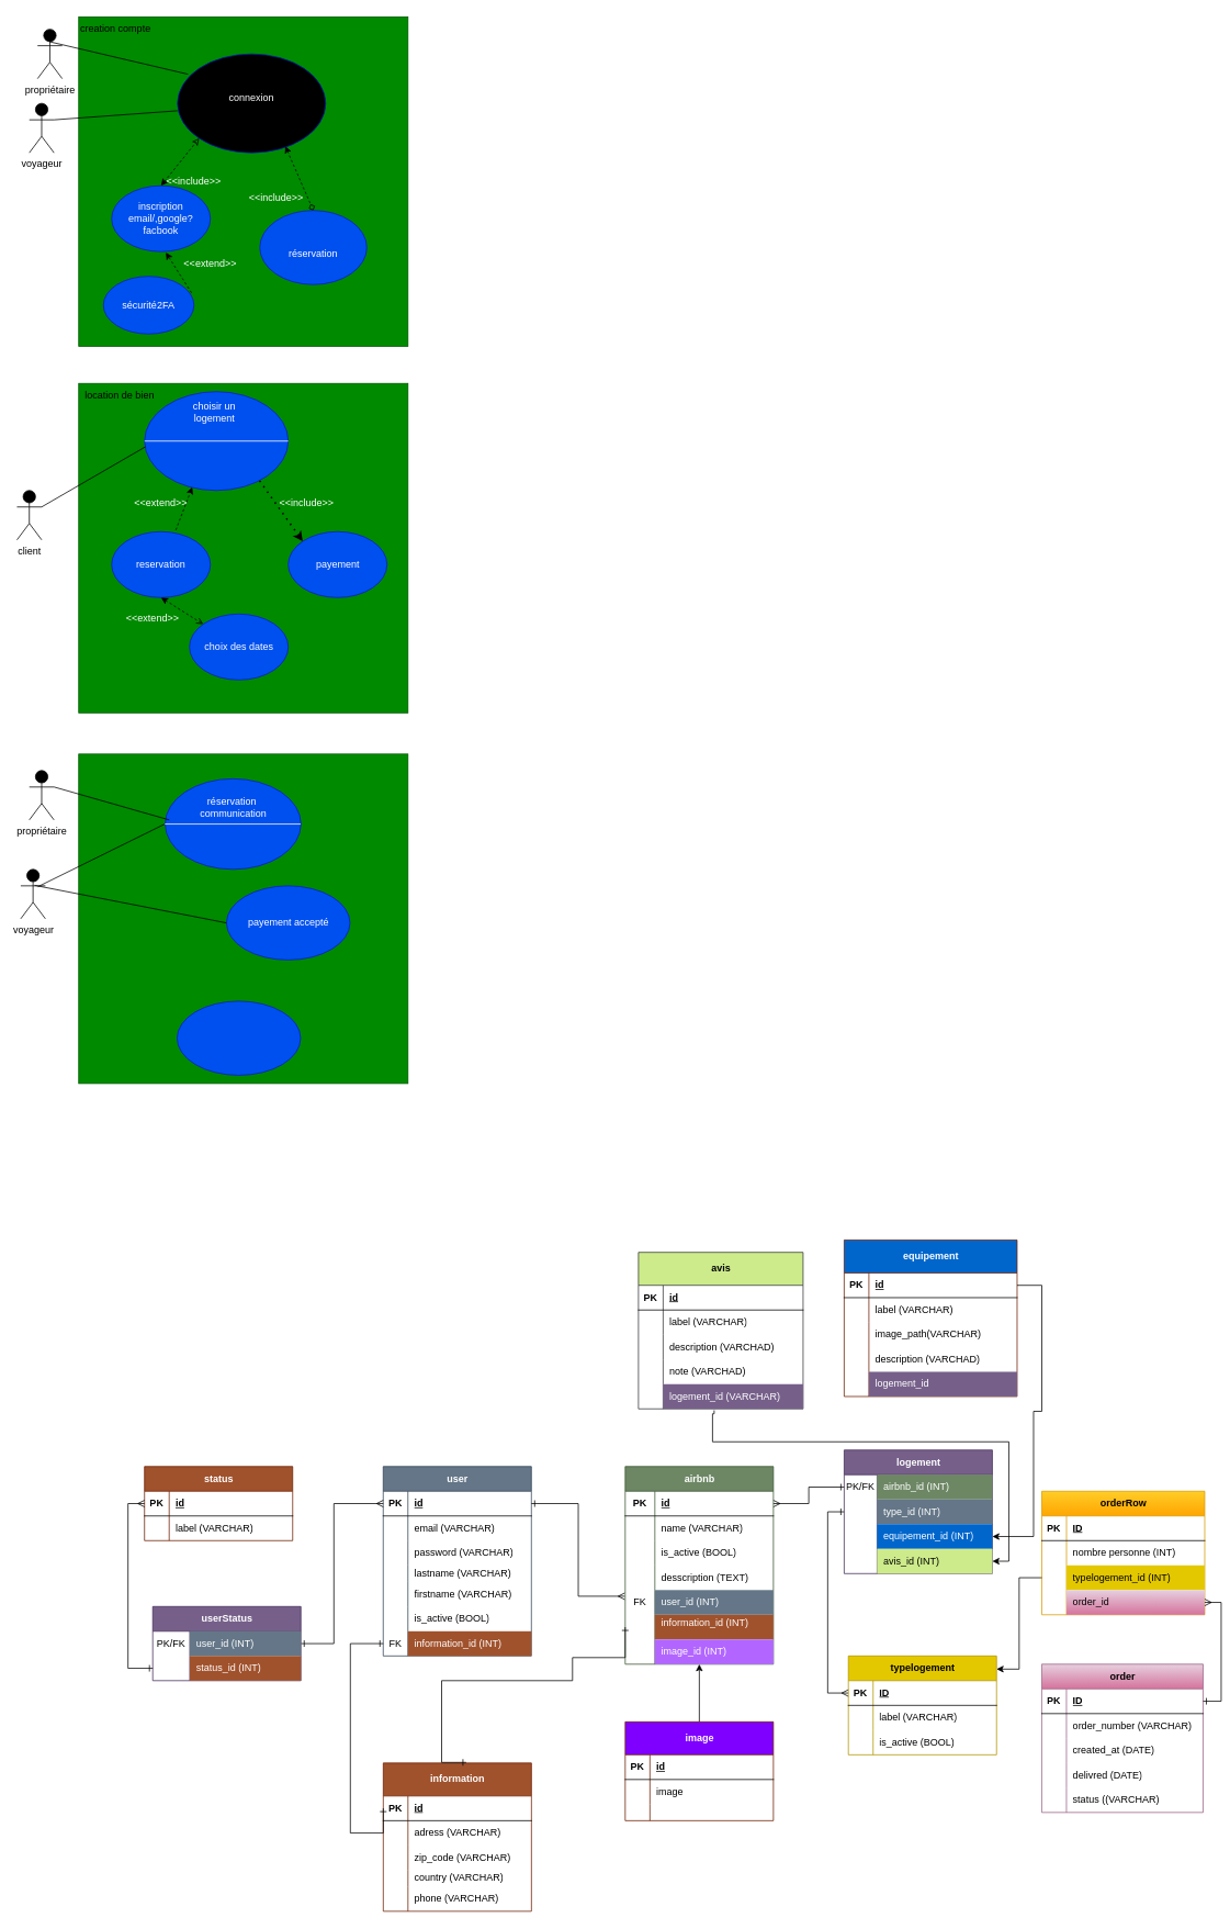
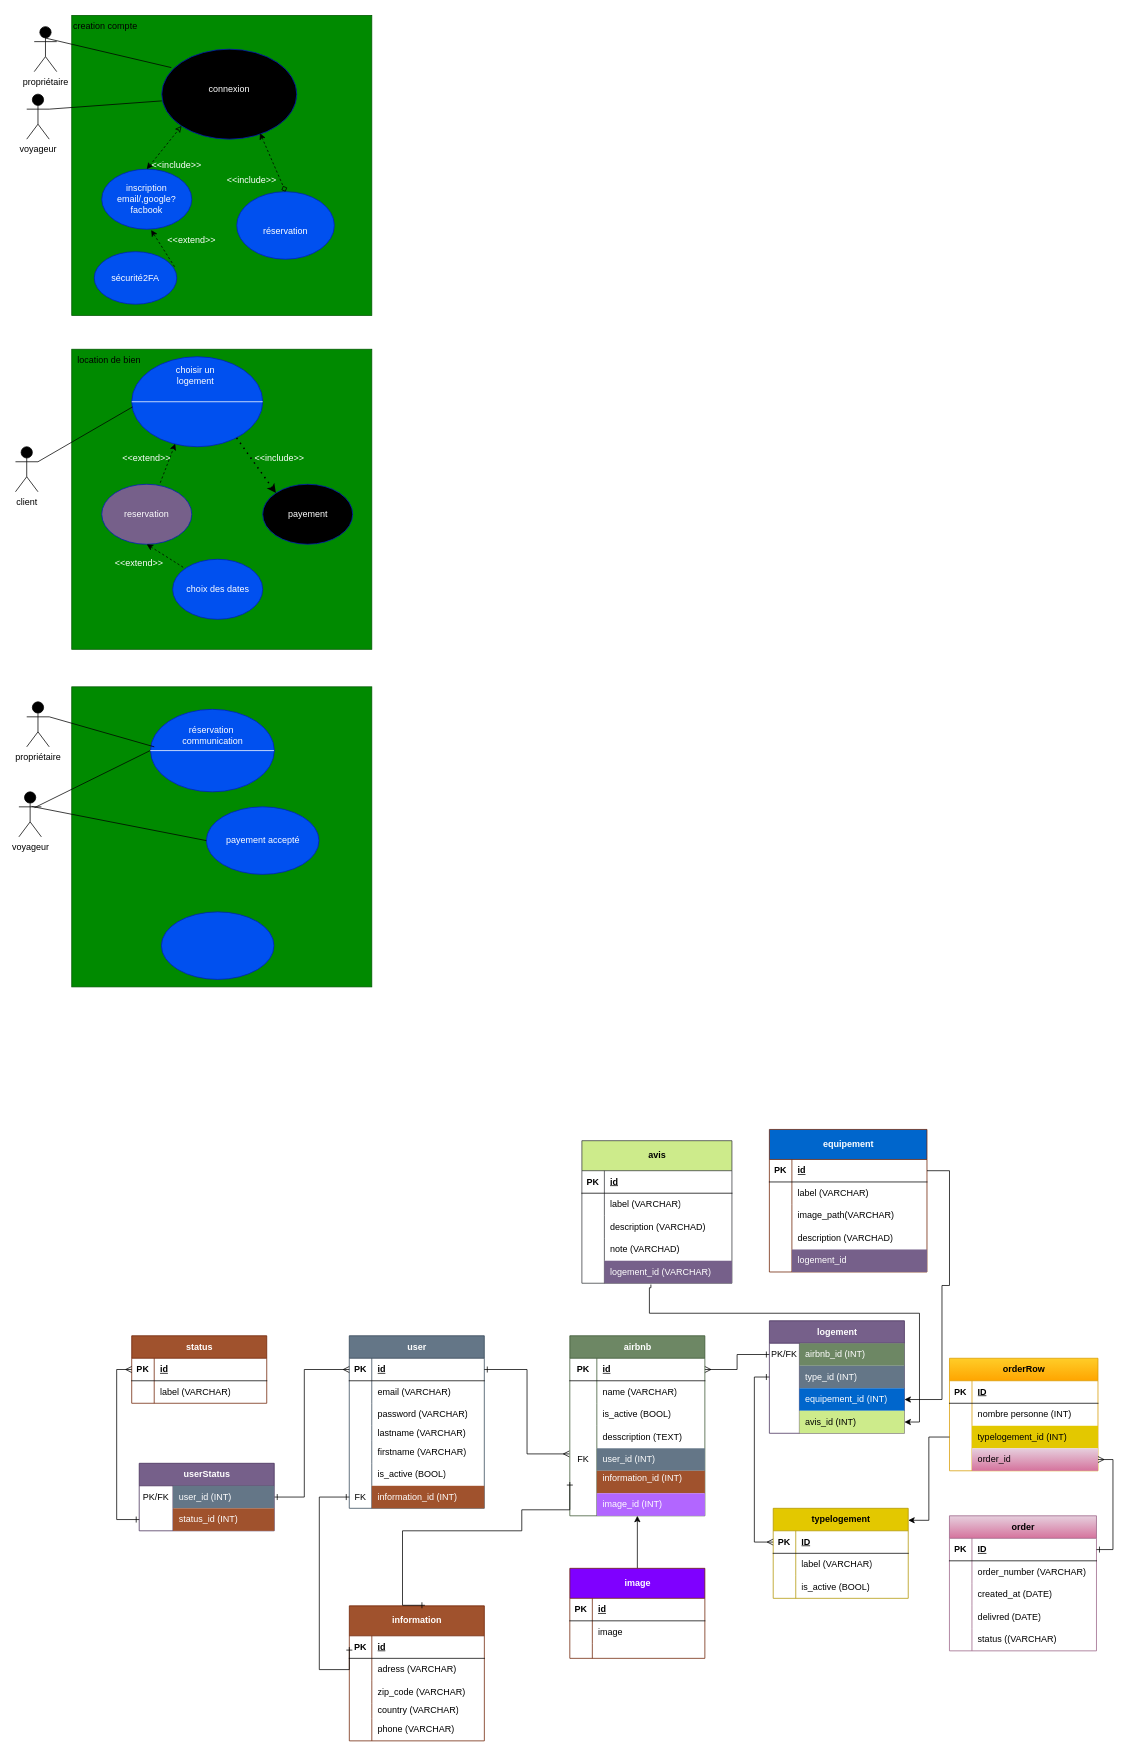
- <mxCell id="22" value="reservation" style="ellipse;whiteSpace=wrap;html=1;fillColor=#0050ef;fontColor=#ffffff;strokeColor=#001DBC;" parent="1" vertex="1"><mxGeometry x="135" y="645" width="120" height="80" as="geometry" /></mxCell>
+ <mxCell id="22" value="reservation" style="ellipse;whiteSpace=wrap;html=1;fillColor=#76608a;fontColor=#ffffff;strokeColor=#001DBC;" parent="1" vertex="1"><mxGeometry x="135" y="645" width="120" height="80" as="geometry" /></mxCell>
- <mxCell id="21" value="payement" style="ellipse;whiteSpace=wrap;html=1;fillColor=#0050ef;fontColor=#ffffff;strokeColor=#001DBC;" parent="1" vertex="1"><mxGeometry x="349.55" y="645" width="120" height="80" as="geometry" /></mxCell>
+ <mxCell id="21" value="payement" style="ellipse;whiteSpace=wrap;html=1;fillColor=#000000;fontColor=#ffffff;strokeColor=#001DBC;" parent="1" vertex="1"><mxGeometry x="349.55" y="645" width="120" height="80" as="geometry" /></mxCell>
- <mxCell id="30" value="" style="endArrow=open;dashed=1;html=1;rounded=0;exitX=0.5;exitY=1;exitDx=0;exitDy=0;startArrow=classic;startFill=1;" parent="1" source="22" target="29" edge="1"><mxGeometry width="50" height="50" relative="1" as="geometry"><mxPoint x="5" y="765" as="sourcePoint" /><mxPoint x="55" y="715" as="targetPoint" /></mxGeometry></mxCell>
+ <mxCell id="30" value="" style="endArrow=none;dashed=1;html=1;rounded=0;exitX=0.5;exitY=1;exitDx=0;exitDy=0;startArrow=classic;startFill=1;" parent="1" source="22" target="29" edge="1"><mxGeometry width="50" height="50" relative="1" as="geometry"><mxPoint x="5" y="765" as="sourcePoint" /><mxPoint x="55" y="715" as="targetPoint" /></mxGeometry></mxCell>
